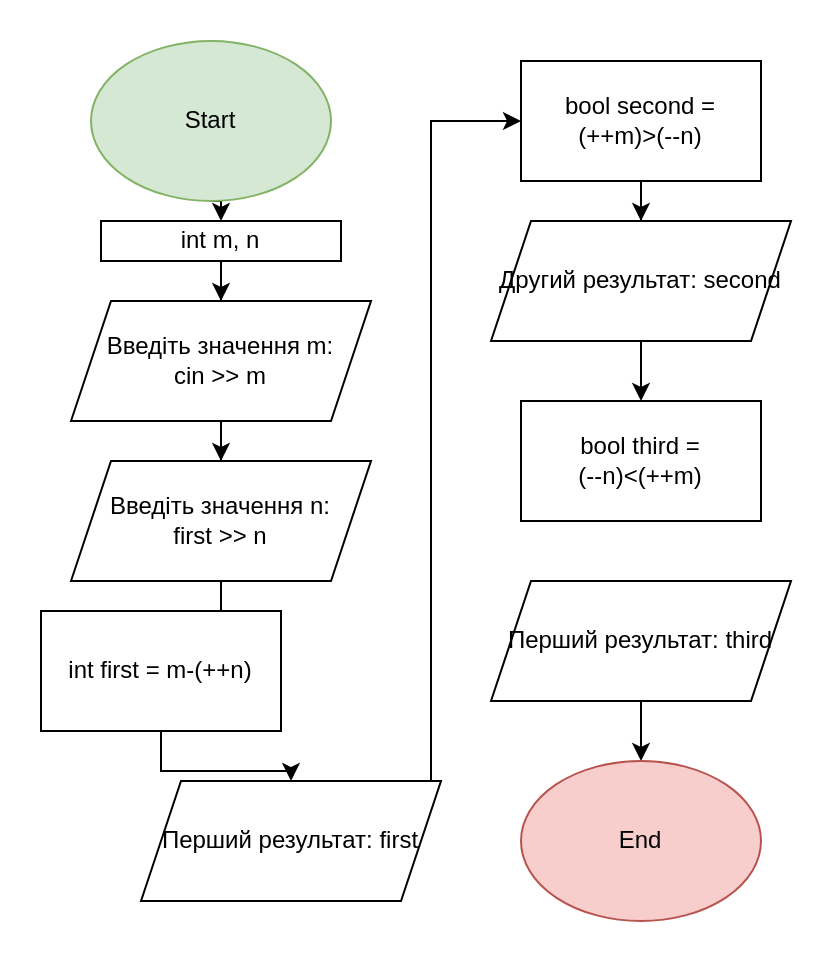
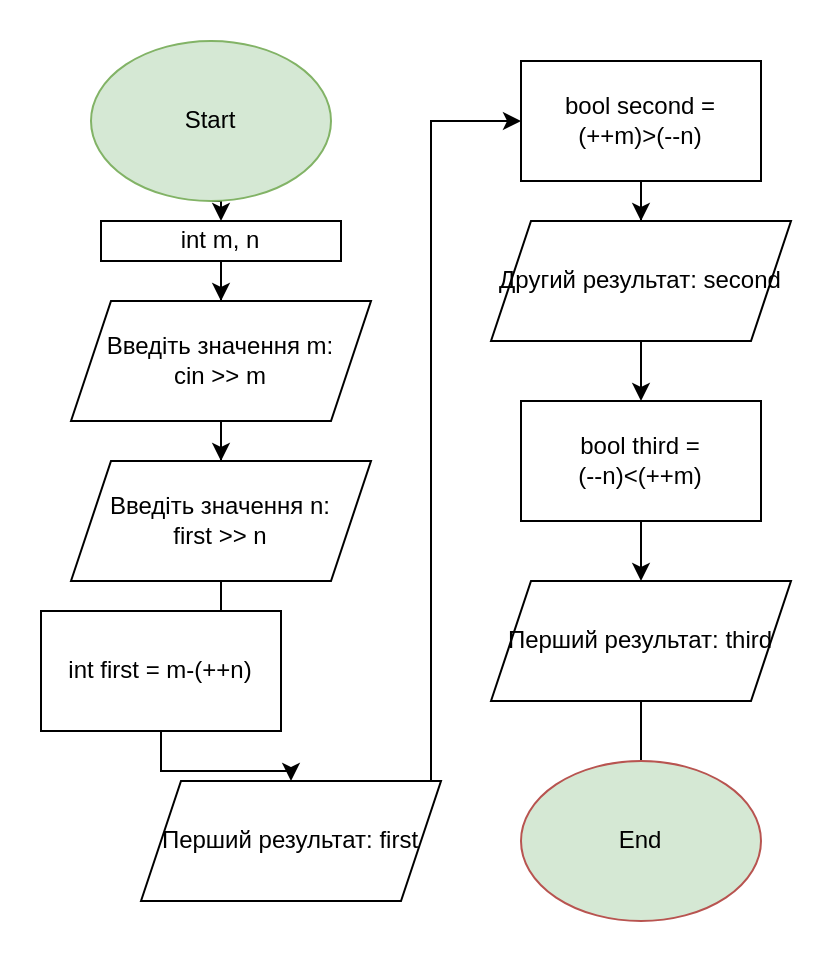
+ <mxCell id="18" value="" style="edgeStyle=orthogonalEdgeStyle;rounded=0;orthogonalLoop=1;jettySize=auto;html=1;" edge="1" parent="1" source="19" target="21"><mxGeometry relative="1" as="geometry" /></mxCell>
- <mxCell id="20" value="" style="edgeStyle=orthogonalEdgeStyle;rounded=0;orthogonalLoop=1;jettySize=auto;html=1;" edge="1" parent="1" source="21" target="22"><mxGeometry relative="1" as="geometry" /></mxCell>
+ <mxCell id="20" value="" style="edgeStyle=orthogonalEdgeStyle;rounded=0;orthogonalLoop=1;jettySize=auto;html=1;endArrow=none;" edge="1" parent="1" source="21" target="22"><mxGeometry relative="1" as="geometry" /></mxCell>
- <mxCell id="22" value="End" style="ellipse;whiteSpace=wrap;html=1;fillColor=#f8cecc;strokeColor=#b85450;" vertex="1" parent="1"><mxGeometry x="260" y="380" width="120" height="80" as="geometry" /></mxCell>
+ <mxCell id="22" value="End" style="ellipse;whiteSpace=wrap;html=1;fillColor=#d5e8d4;strokeColor=#b85450;" vertex="1" parent="1"><mxGeometry x="260" y="380" width="120" height="80" as="geometry" /></mxCell>
